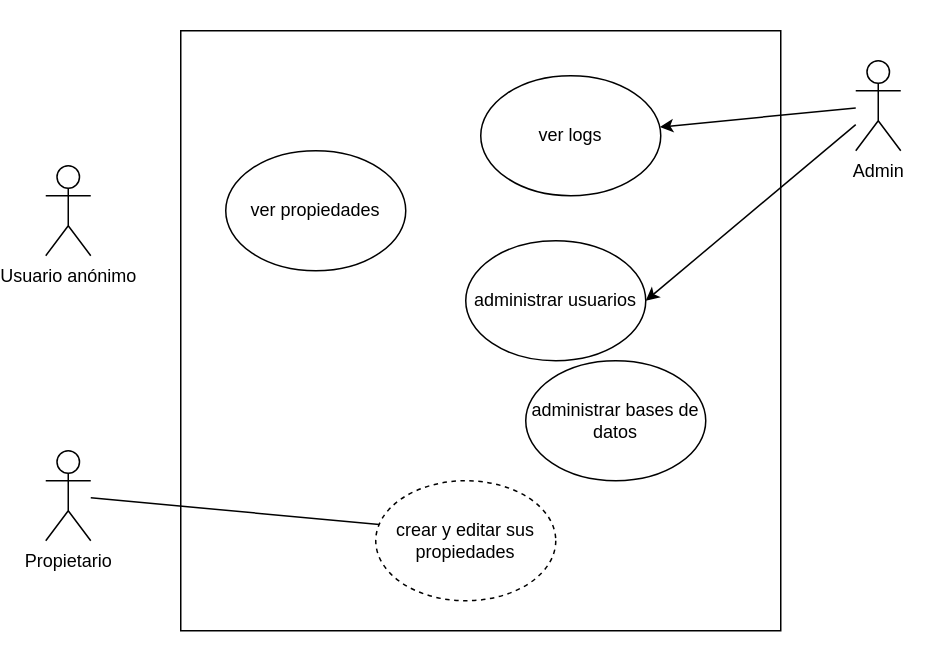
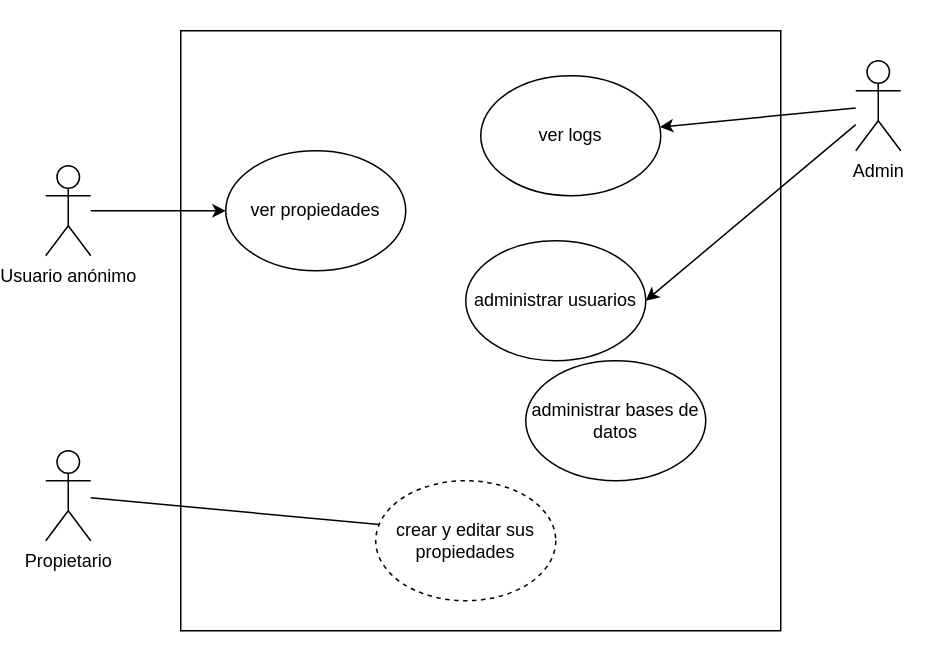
+ <mxCell id="14" style="edgeStyle=none;html=1;" edge="1" parent="1" source="2" target="9"><mxGeometry relative="1" as="geometry" /></mxCell>
